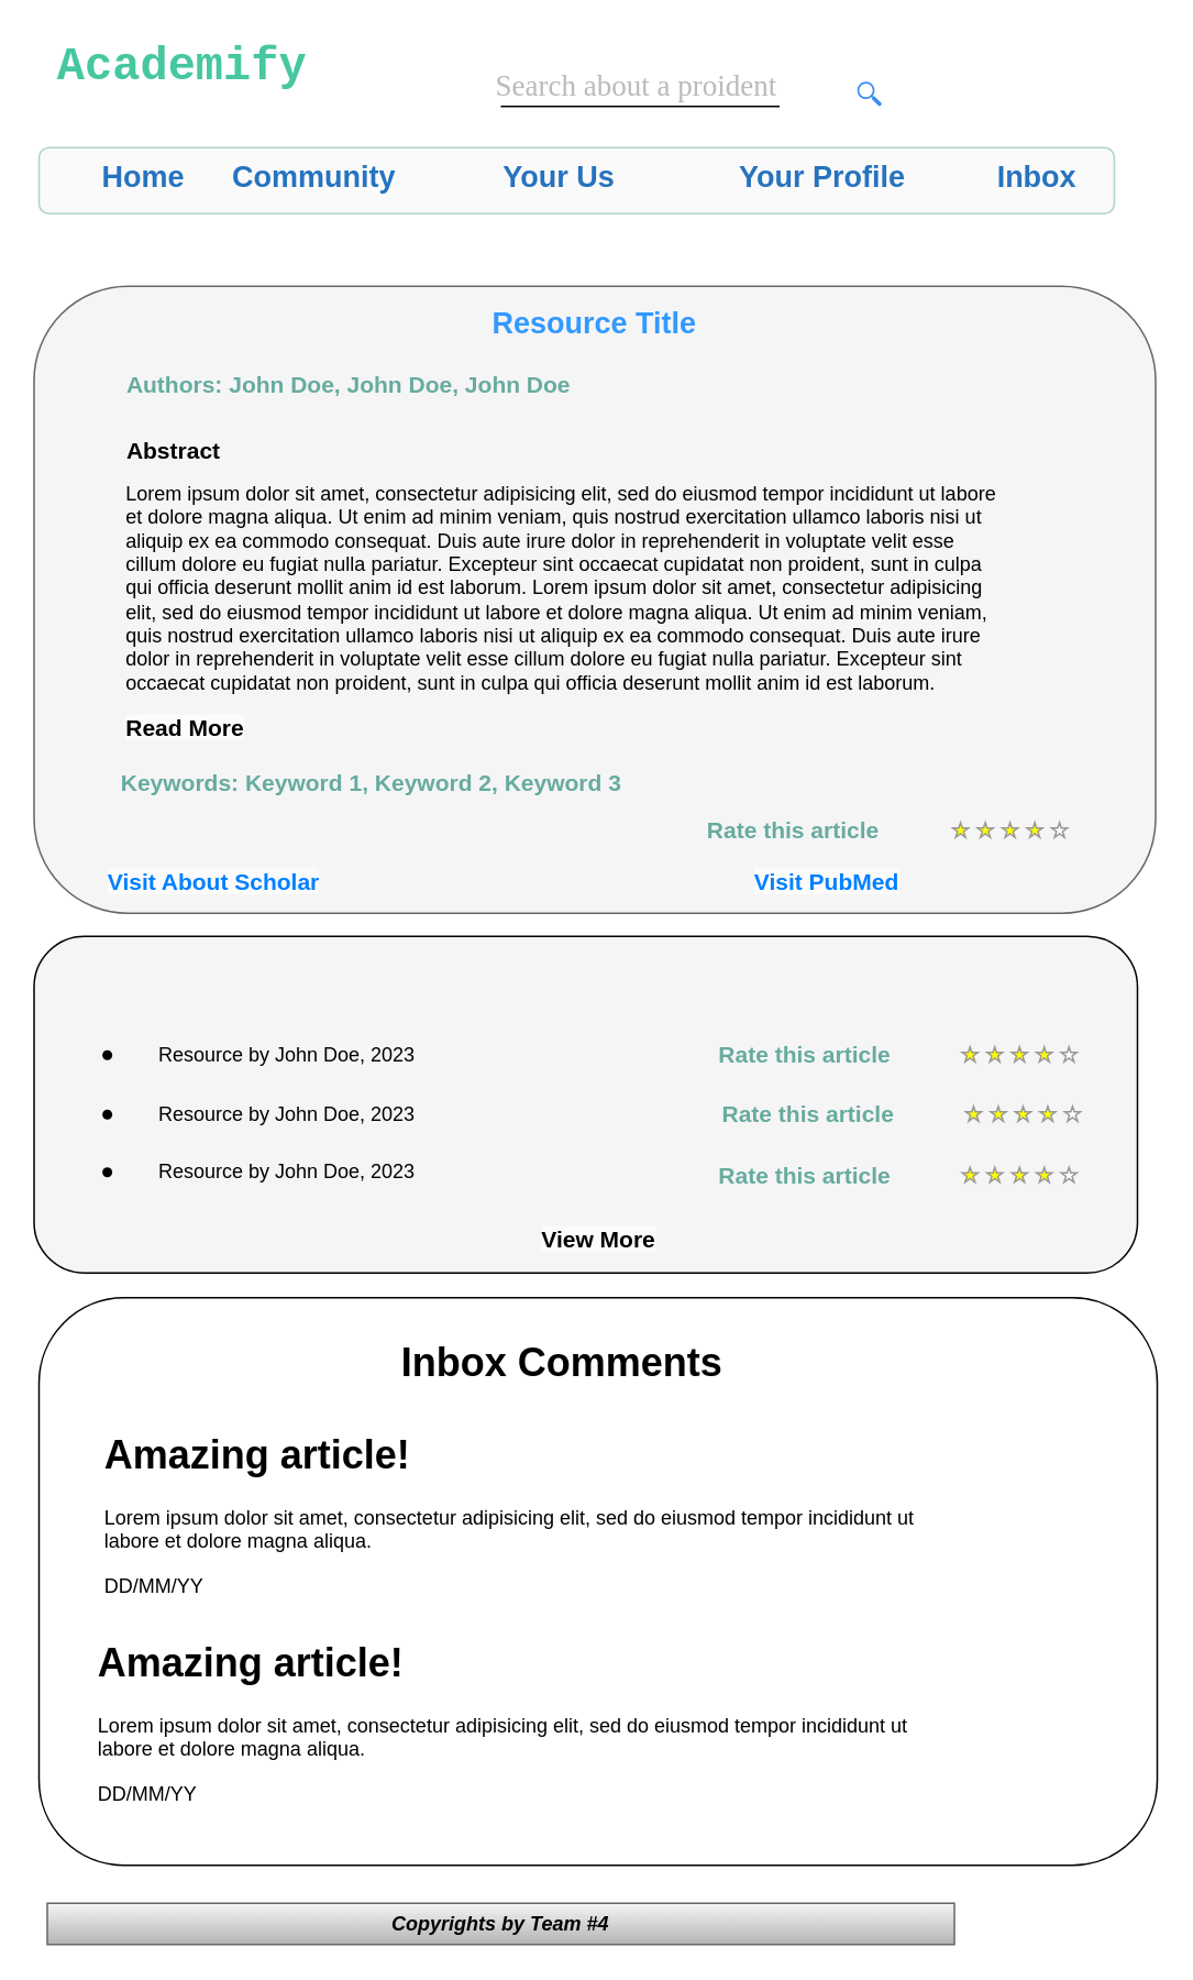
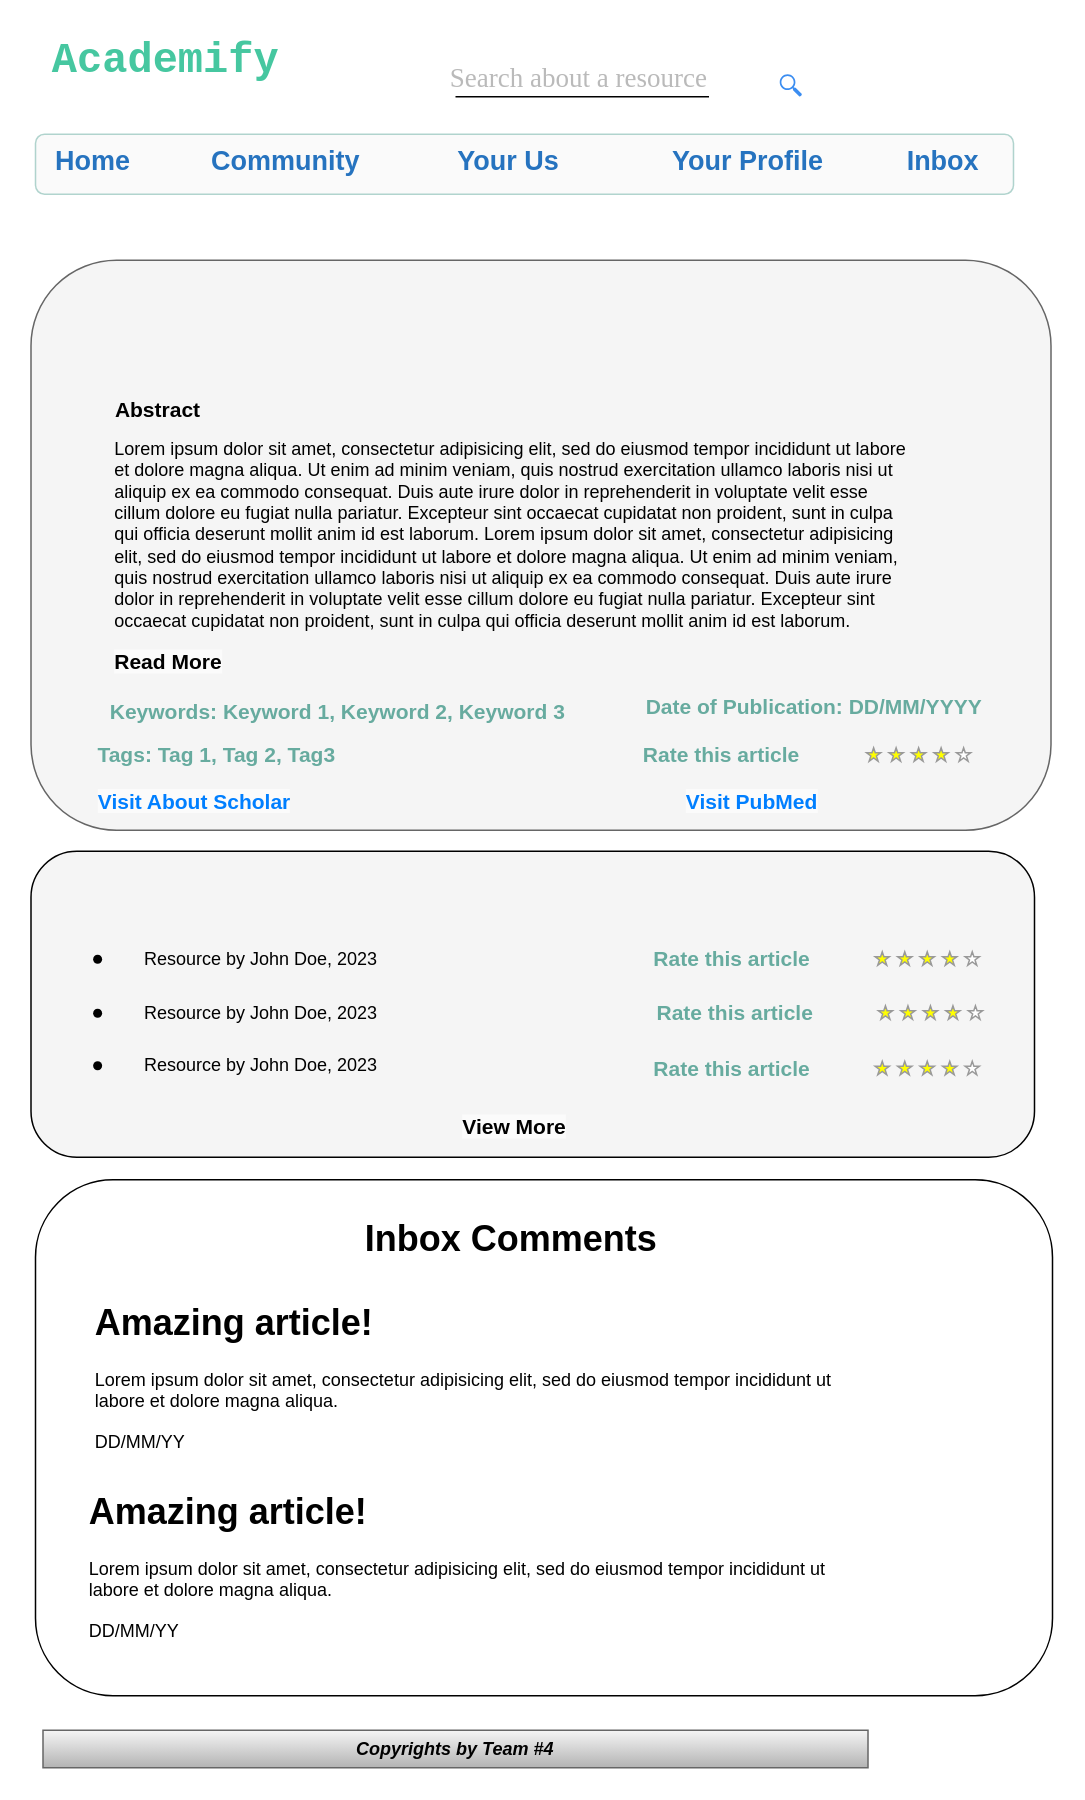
- <mxCell id="12" value="Search about a proident" style="text;spacingTop=-5;align=center;fontStyle=0;fontSize=18;fontColor=#B3B3B3;textOpacity=90;fontFamily=Times New Roman;" parent="1" vertex="1"><mxGeometry x="259.15" y="39" width="252.5" height="27.5" as="geometry" /></mxCell>
+ <mxCell id="12" value="Search about a resource" style="text;spacingTop=-5;align=center;fontStyle=0;fontSize=18;fontColor=#B3B3B3;textOpacity=90;fontFamily=Times New Roman;" parent="1" vertex="1"><mxGeometry x="259.15" y="39" width="252.5" height="27.5" as="geometry" /></mxCell>
- <mxCell id="5" value="Home" style="text;spacingTop=-5;fontStyle=1;align=center;fontSize=18;fontColor=#2673BF;" parent="1" vertex="1"><mxGeometry x="63" y="94" width="47" height="30" as="geometry" /></mxCell>
+ <mxCell id="5" value="Home" style="text;spacingTop=-5;fontStyle=1;align=center;fontSize=18;fontColor=#2673BF;" parent="1" vertex="1"><mxGeometry x="38" y="94" width="47" height="30" as="geometry" /></mxCell>
- <mxCell id="18" value="Resource Title" style="text;spacingTop=-5;fontSize=18;fontStyle=1;align=center;fontColor=#3399FF;" parent="1" vertex="1"><mxGeometry x="295" y="183" width="130" height="30" as="geometry" /></mxCell>
- <mxCell id="19" value="Authors: John Doe, John Doe, John Doe" style="text;spacingTop=-5;fontSize=14;fontStyle=1;fontColor=#67AB9F;" parent="1" vertex="1"><mxGeometry x="74.42" y="223" width="280.58" height="20" as="geometry" /></mxCell>
+ <mxCell id="20" value="Date of Publication: DD/MM/YYYY" style="text;spacingTop=-5;fontSize=14;fontStyle=1;fontColor=#67AB9F;" parent="1" vertex="1"><mxGeometry x="428.25" y="461" width="230" height="20" as="geometry" /></mxCell>
+ <mxCell id="21" value="Tags: Tag 1, Tag 2, Tag3" style="text;spacingTop=-5;fontSize=14;align=center;fontColor=#67AB9F;fontStyle=1" parent="1" vertex="1"><mxGeometry x="63" y="493" width="162" height="20" as="geometry" /></mxCell>
- <mxCell id="38" value="&lt;span style=&quot;font-family: Helvetica; font-size: 14px; font-style: normal; font-variant-ligatures: normal; font-variant-caps: normal; letter-spacing: normal; orphans: 2; text-align: center; text-indent: 0px; text-transform: none; widows: 2; word-spacing: 0px; -webkit-text-stroke-width: 0px; background-color: rgb(251, 251, 251); text-decoration-thickness: initial; text-decoration-style: initial; text-decoration-color: initial; float: none; display: inline !important;&quot;&gt;View More&lt;/span&gt;" style="text;whiteSpace=wrap;html=1;fontColor=#000000;fontStyle=1" vertex="1" parent="1"><mxGeometry x="326" y="736" width="85" height="28" as="geometry" /></mxCell>
+ <mxCell id="38" value="&lt;span style=&quot;font-family: Helvetica; font-size: 14px; font-style: normal; font-variant-ligatures: normal; font-variant-caps: normal; letter-spacing: normal; orphans: 2; text-align: center; text-indent: 0px; text-transform: none; widows: 2; word-spacing: 0px; -webkit-text-stroke-width: 0px; background-color: rgb(251, 251, 251); text-decoration-thickness: initial; text-decoration-style: initial; text-decoration-color: initial; float: none; display: inline !important;&quot;&gt;View More&lt;/span&gt;" style="text;whiteSpace=wrap;html=1;fontColor=#000000;fontStyle=1" vertex="1" parent="1"><mxGeometry x="306" y="736" width="85" height="28" as="geometry" /></mxCell>
